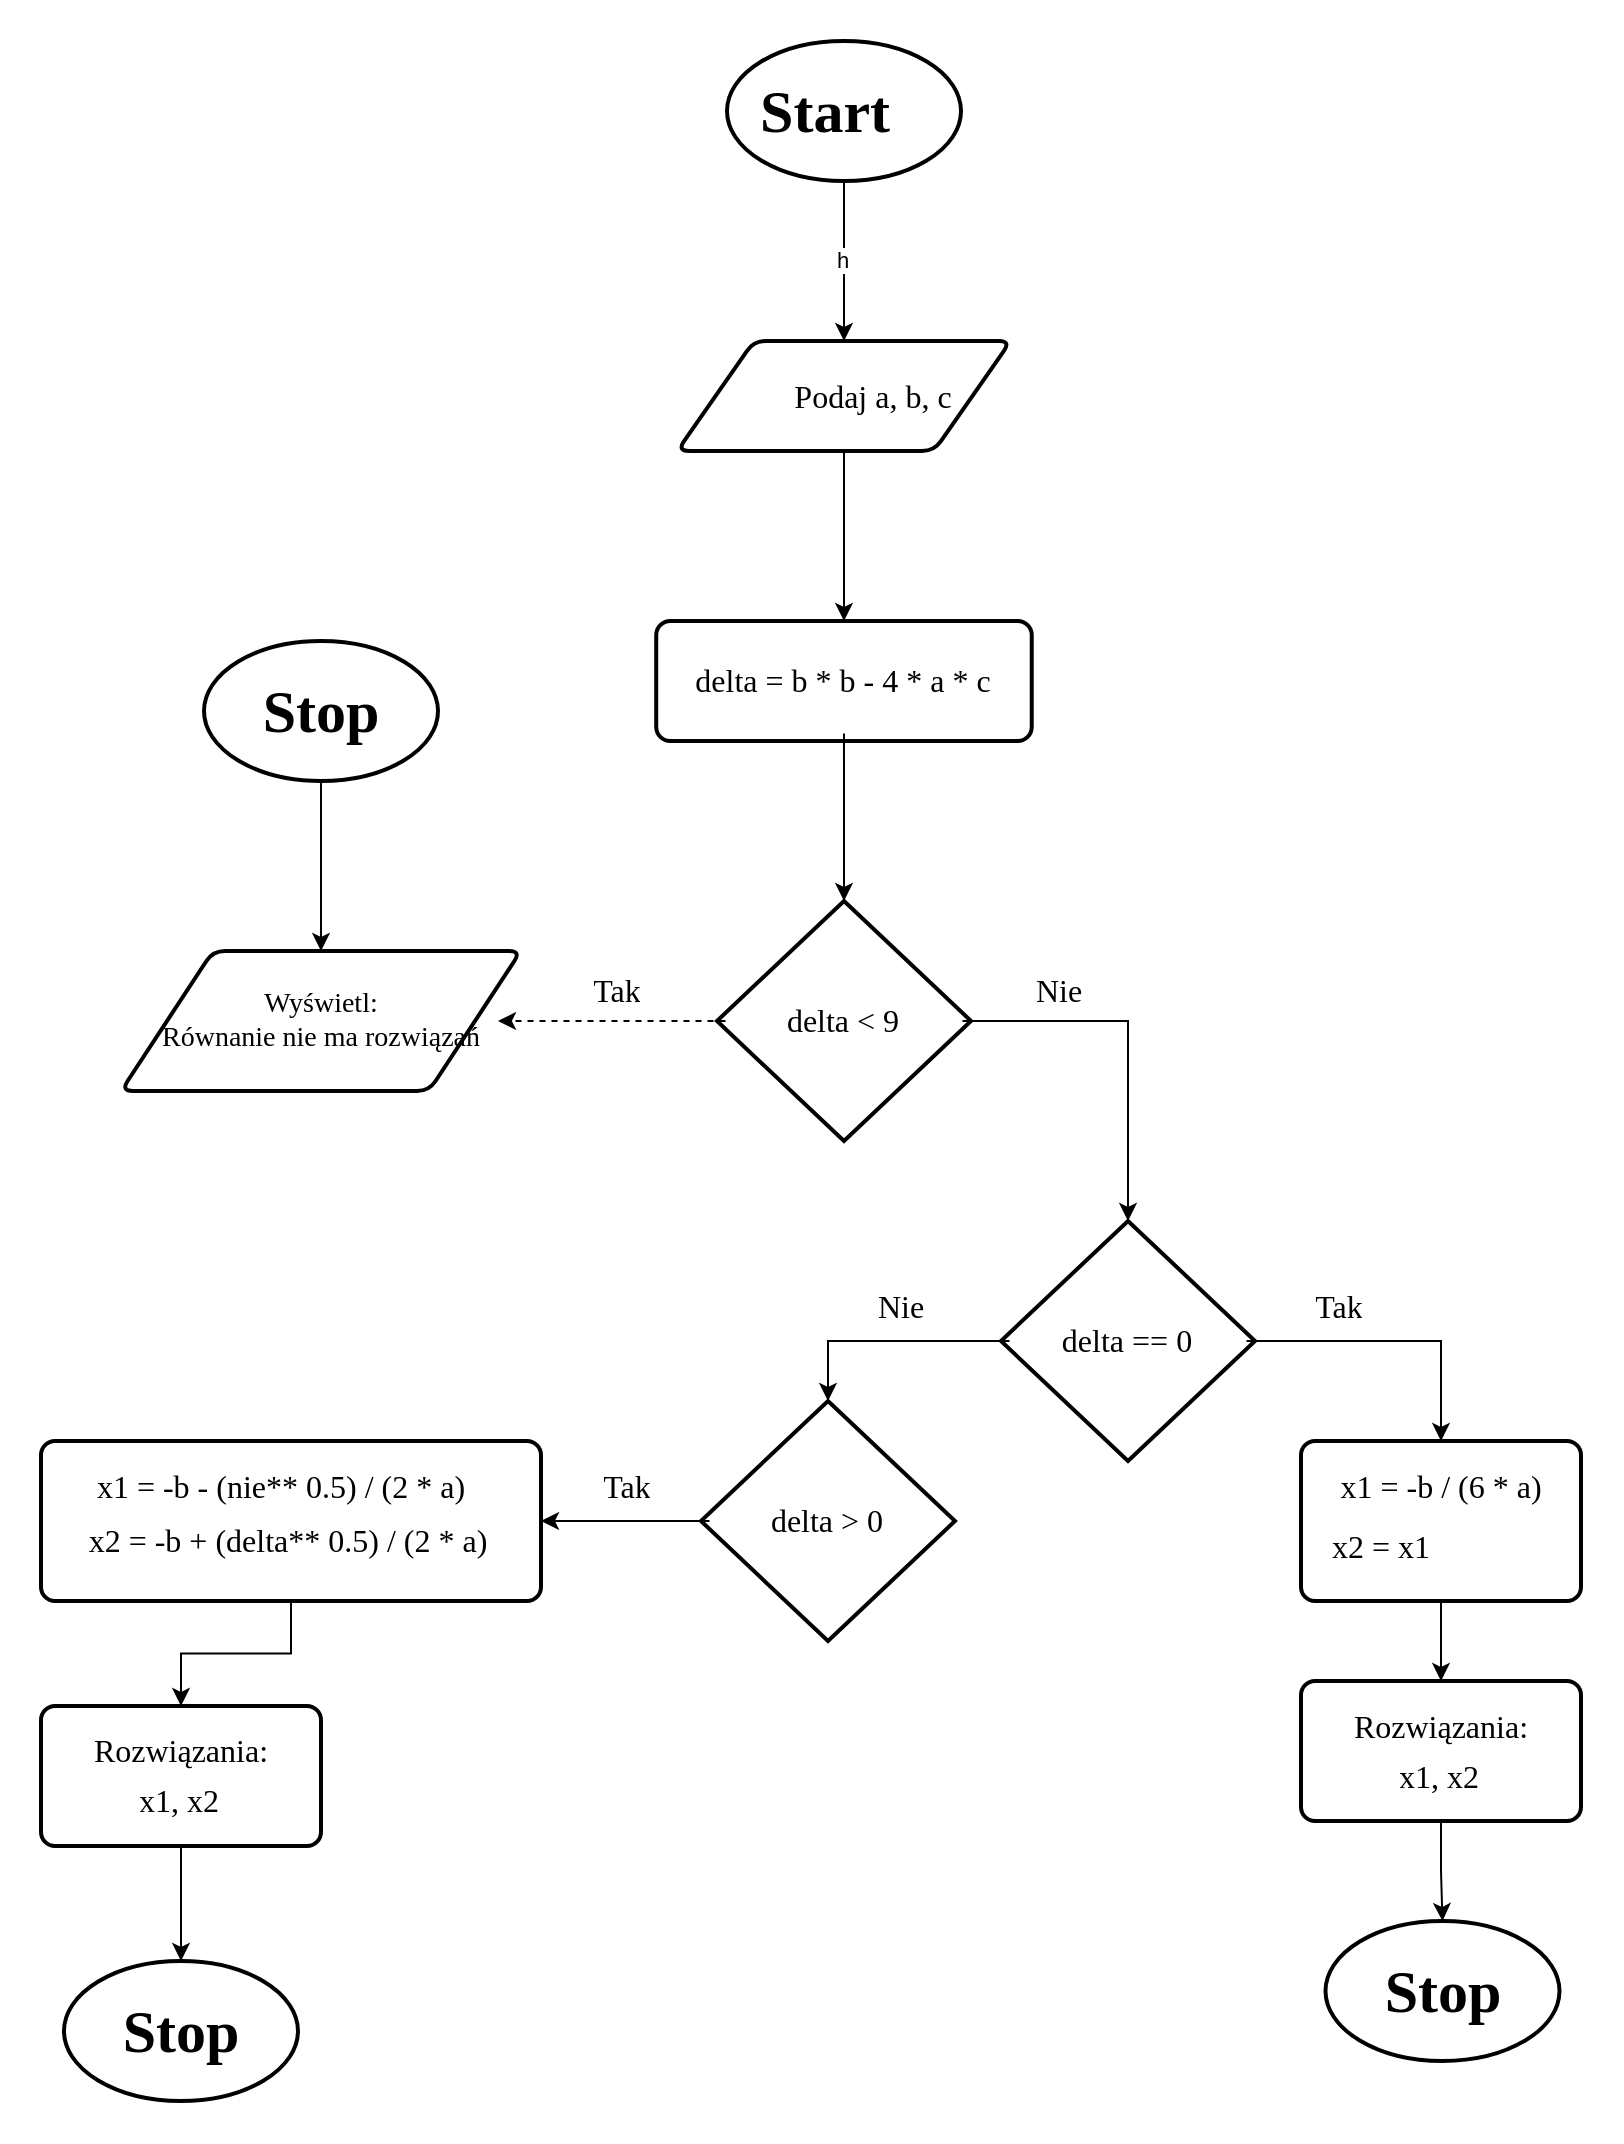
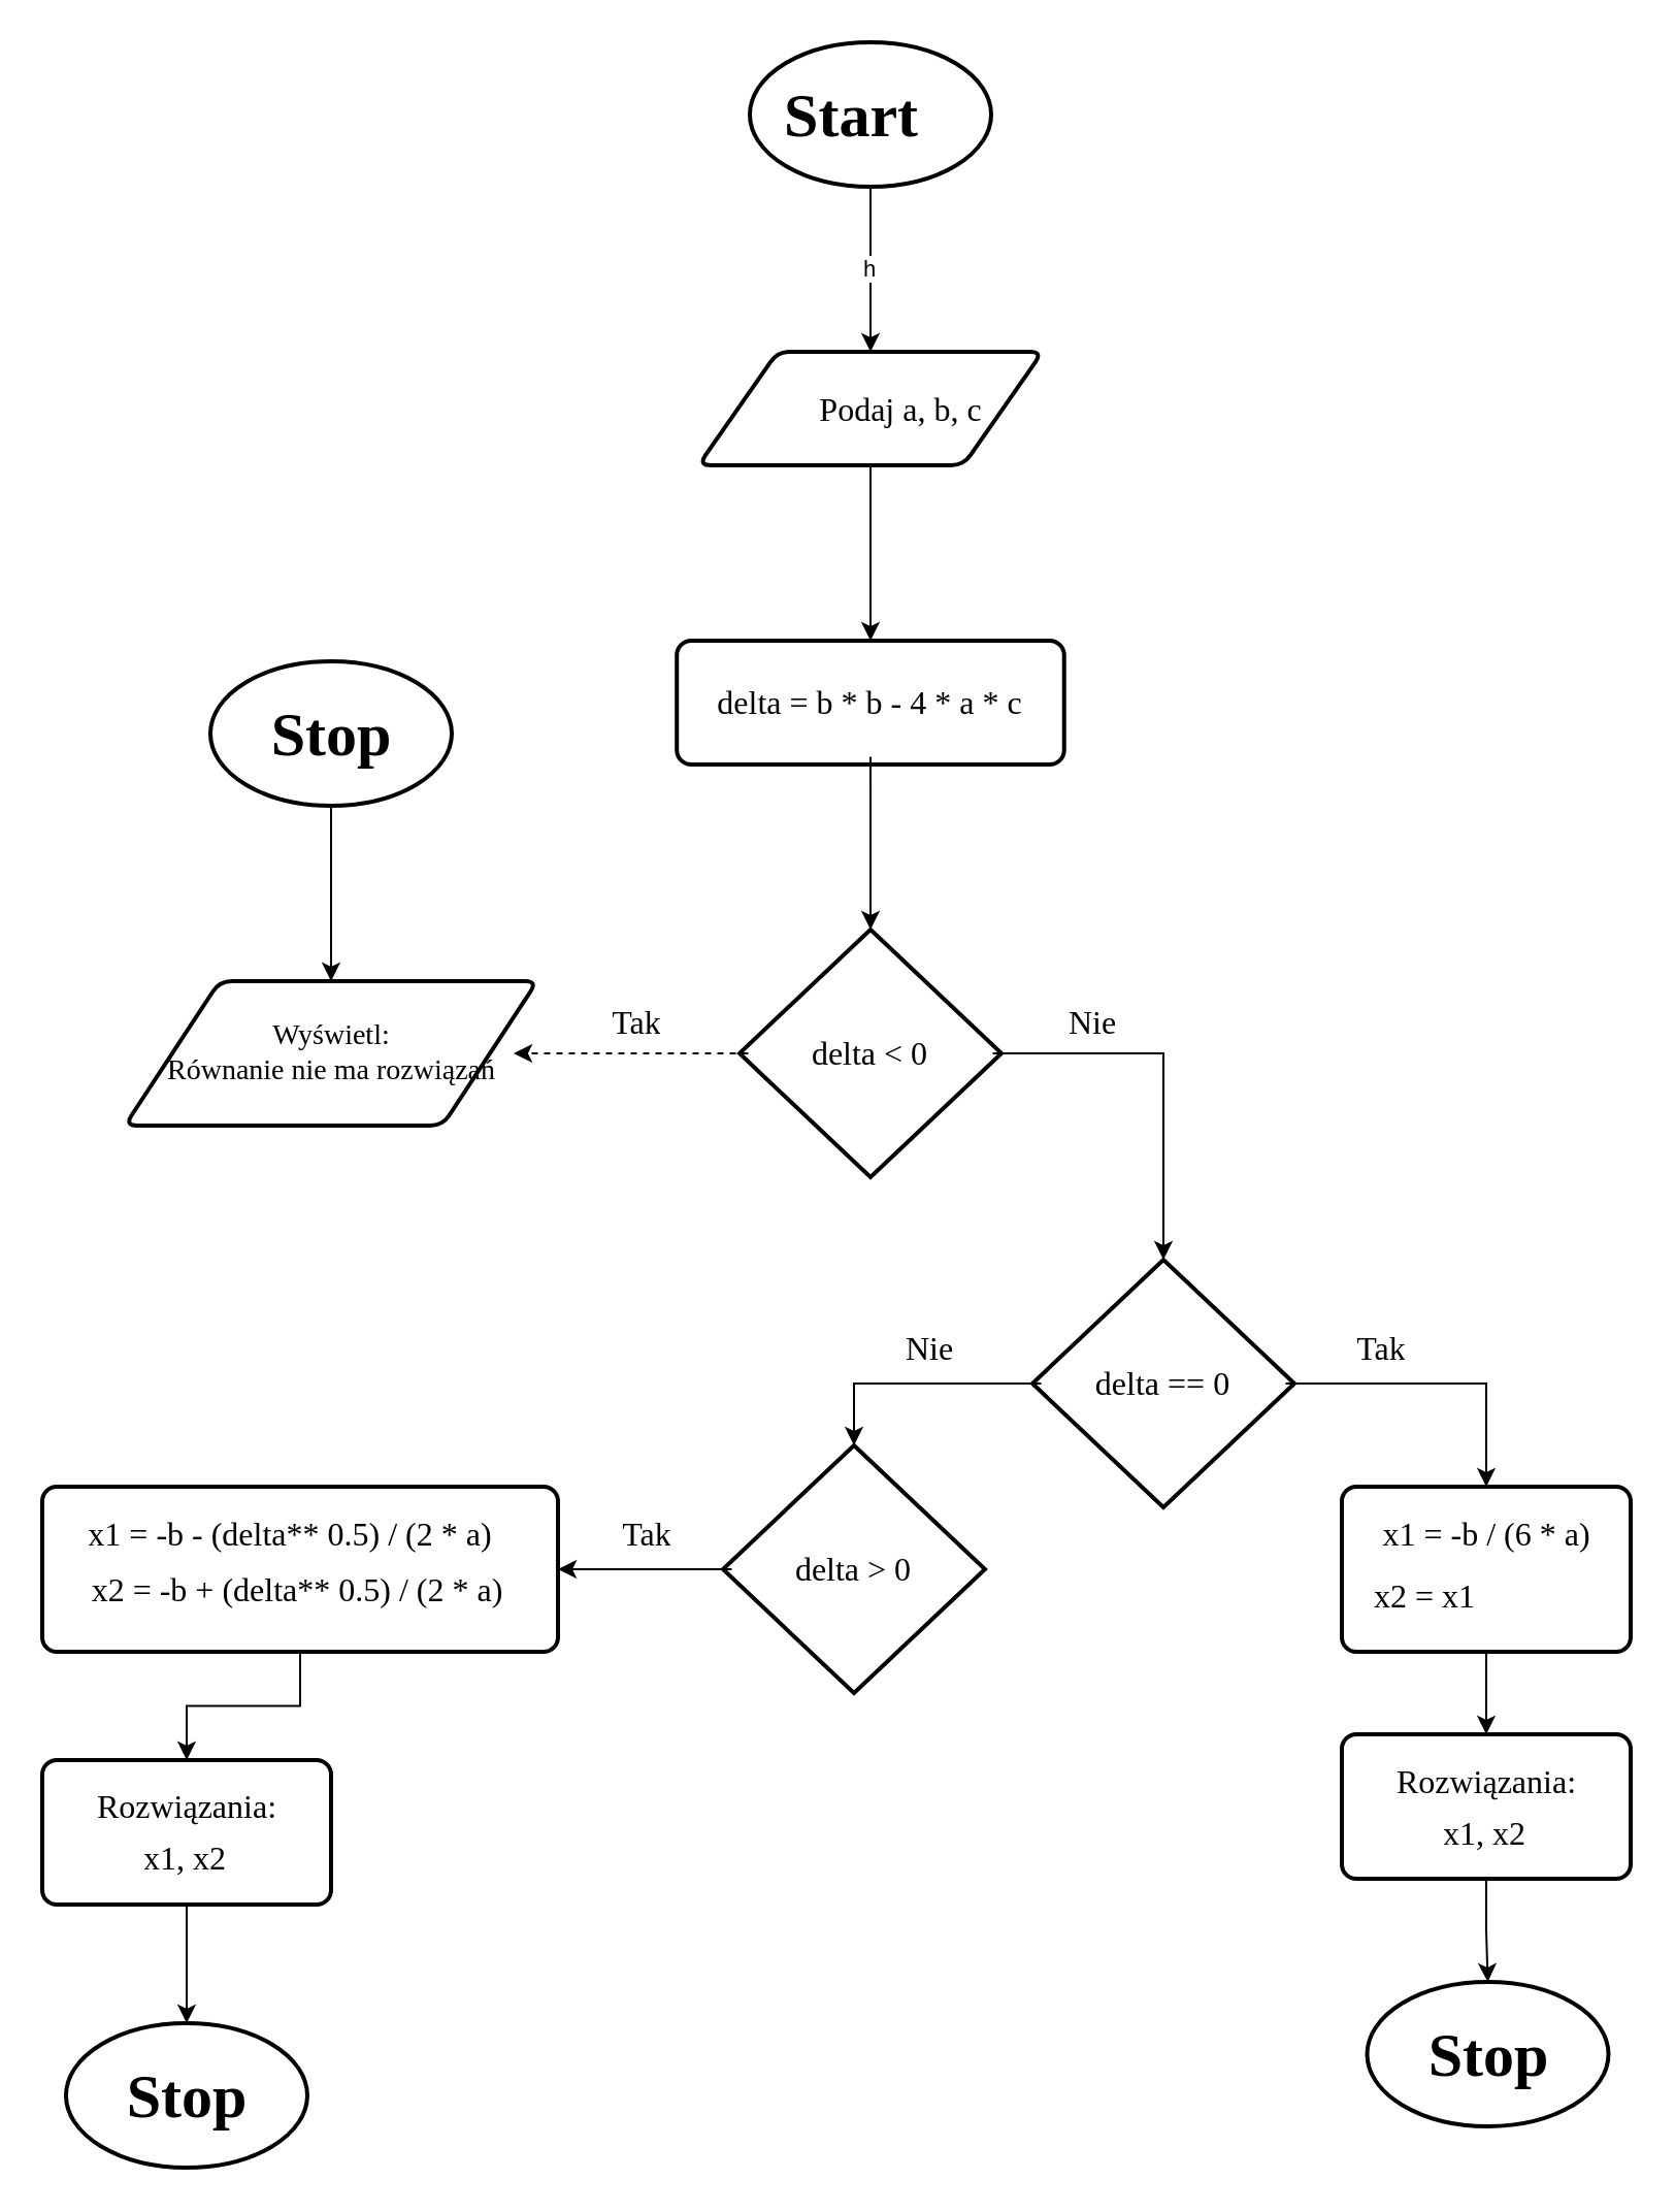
- <mxCell id="12" value="&lt;font style=&quot;font-size: 16px;&quot; face=&quot;Montserrat&quot;&gt;delta &amp;lt; 9&lt;/font&gt;" style="text;html=1;strokeColor=none;fillColor=none;align=center;verticalAlign=middle;whiteSpace=wrap;overflow=hidden;" vertex="1" parent="1"><mxGeometry x="362.25" y="497.5" width="118.5" height="25" as="geometry" /></mxCell>
+ <mxCell id="12" value="&lt;font style=&quot;font-size: 16px;&quot; face=&quot;Montserrat&quot;&gt;delta &amp;lt; 0&lt;/font&gt;" style="text;html=1;strokeColor=none;fillColor=none;align=center;verticalAlign=middle;whiteSpace=wrap;overflow=hidden;" vertex="1" parent="1"><mxGeometry x="362.25" y="497.5" width="118.5" height="25" as="geometry" /></mxCell>
- <mxCell id="43" value="&lt;div style=&quot;text-align: start;&quot;&gt;&lt;font style=&quot;background-color: transparent; color: light-dark(rgb(0, 0, 0), rgb(255, 255, 255)); font-size: 16px;&quot; face=&quot;Montserrat&quot;&gt;x1 = -b - (nie** 0.5) / (2 * a)&lt;/font&gt;&lt;/div&gt;" style="text;html=1;strokeColor=none;fillColor=none;align=center;verticalAlign=middle;whiteSpace=wrap;overflow=hidden;" vertex="1" parent="1"><mxGeometry x="25.75" y="730" width="228.5" height="25" as="geometry" /></mxCell>
+ <mxCell id="43" value="&lt;div style=&quot;text-align: start;&quot;&gt;&lt;font style=&quot;background-color: transparent; color: light-dark(rgb(0, 0, 0), rgb(255, 255, 255)); font-size: 16px;&quot; face=&quot;Montserrat&quot;&gt;x1 = -b - (delta** 0.5) / (2 * a)&lt;/font&gt;&lt;/div&gt;" style="text;html=1;strokeColor=none;fillColor=none;align=center;verticalAlign=middle;whiteSpace=wrap;overflow=hidden;" vertex="1" parent="1"><mxGeometry x="25.75" y="730" width="228.5" height="25" as="geometry" /></mxCell>
